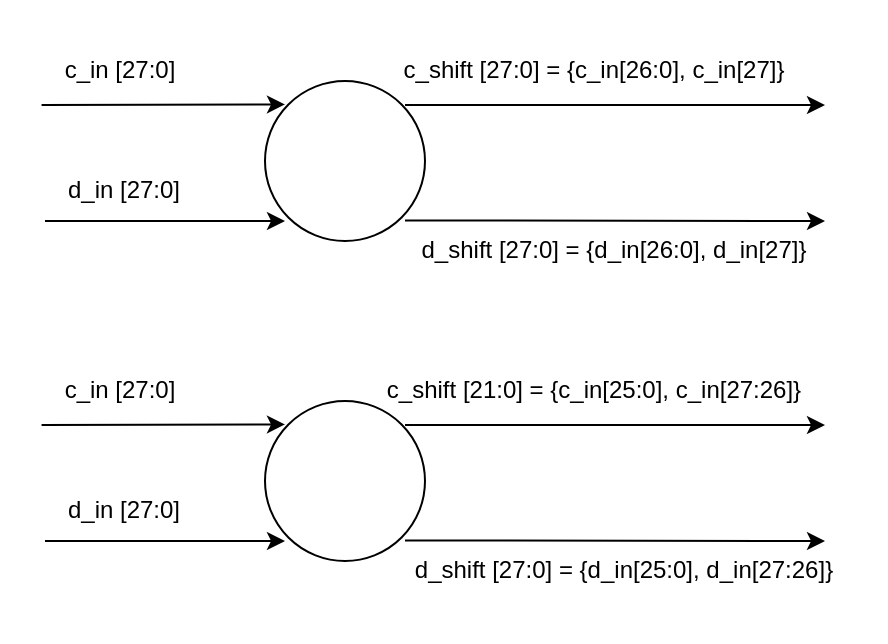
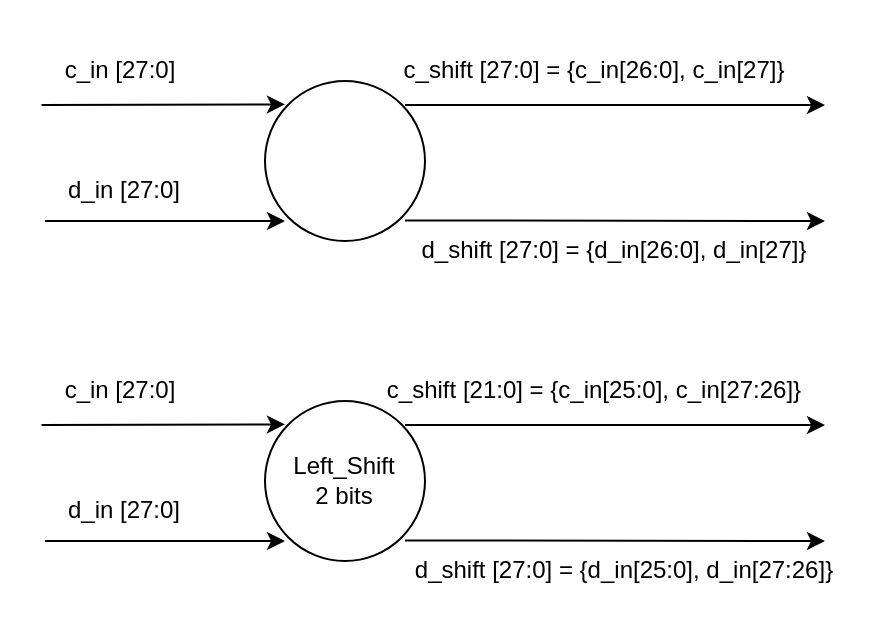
+ <mxCell id="12" value="Left_Shift 2 bits" style="text;html=1;align=center;verticalAlign=middle;whiteSpace=wrap;rounded=0;" vertex="1" parent="1"><mxGeometry x="142" y="225" width="60" height="30" as="geometry" /></mxCell>
